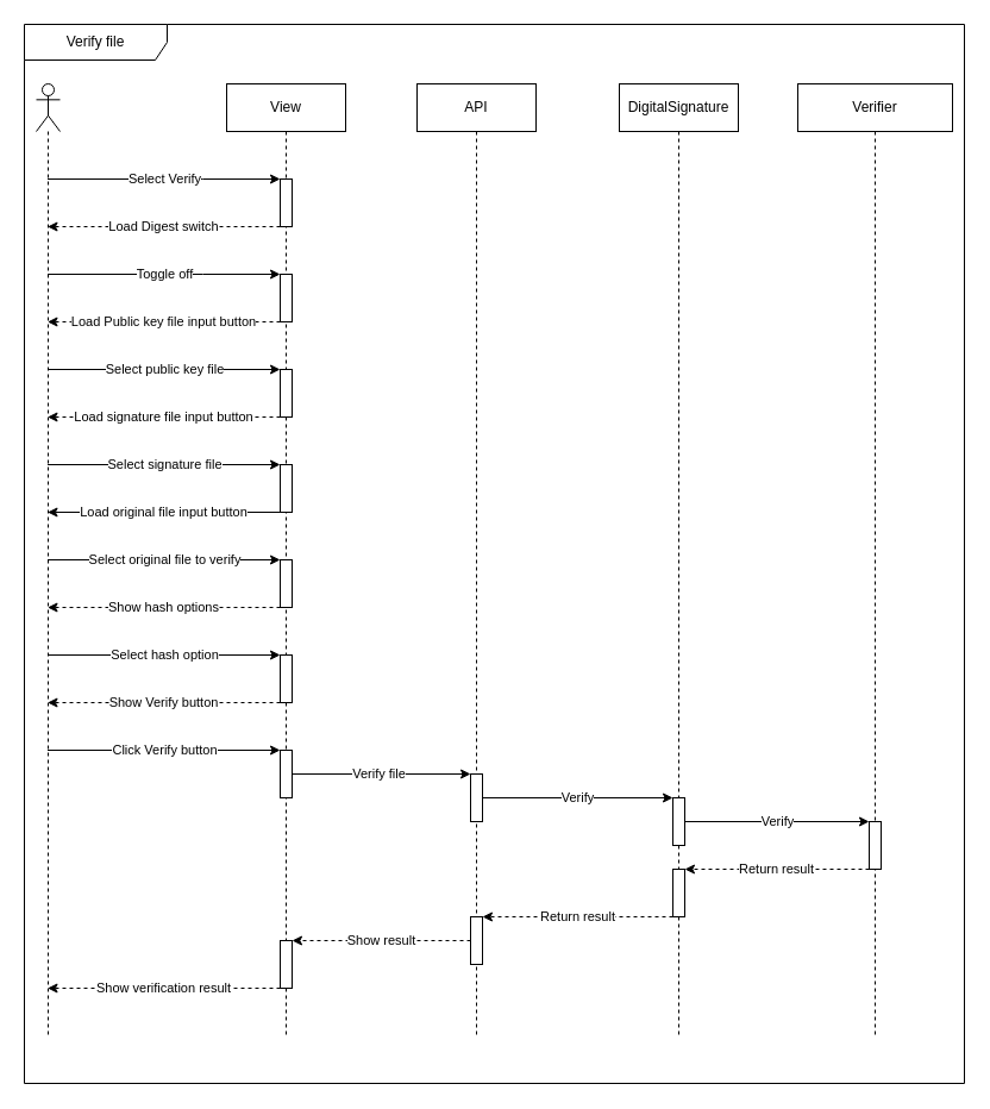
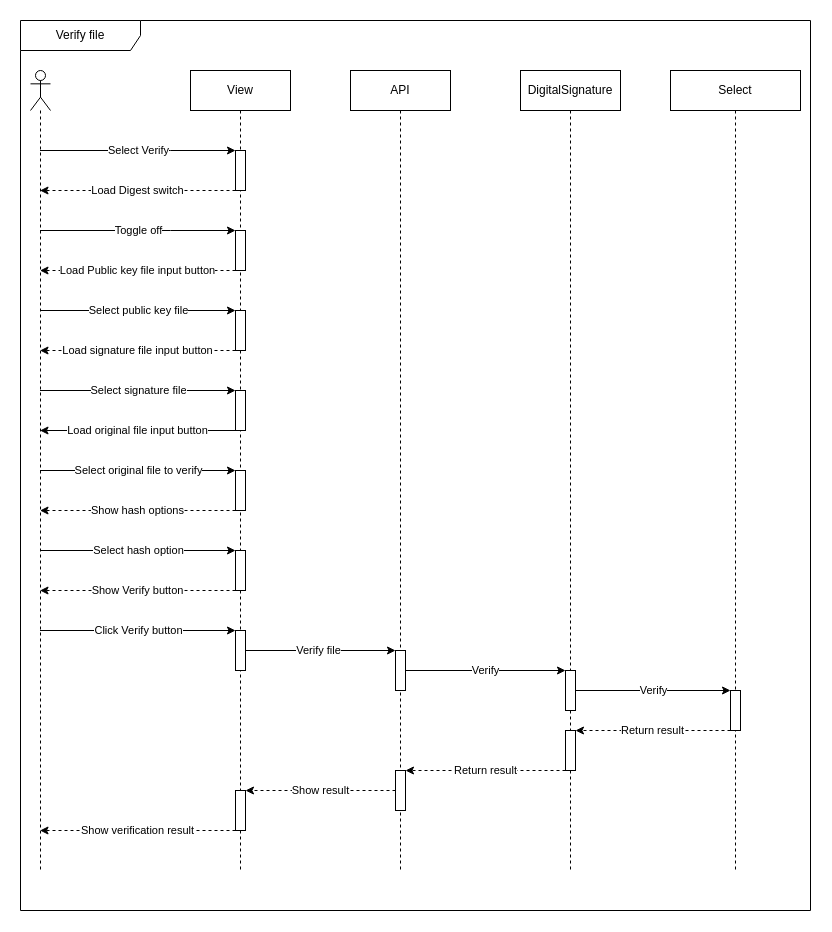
- <mxCell id="33" value="Verifier" style="shape=umlLifeline;perimeter=lifelinePerimeter;whiteSpace=wrap;html=1;container=1;collapsible=0;recursiveResize=0;outlineConnect=0;fillColor=none;" vertex="1" parent="1"><mxGeometry x="670" y="70" width="130" height="800" as="geometry" /></mxCell>
+ <mxCell id="33" value="Select" style="shape=umlLifeline;perimeter=lifelinePerimeter;whiteSpace=wrap;html=1;container=1;collapsible=0;recursiveResize=0;outlineConnect=0;fillColor=none;" vertex="1" parent="1"><mxGeometry x="670" y="70" width="130" height="800" as="geometry" /></mxCell>
